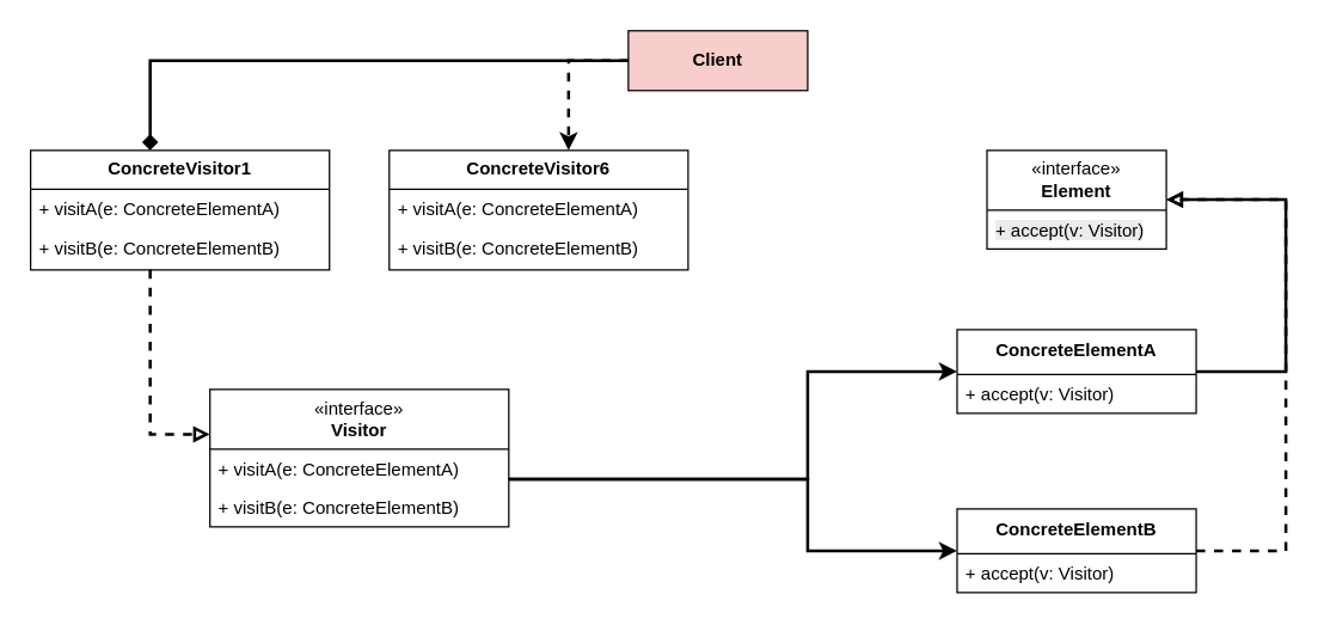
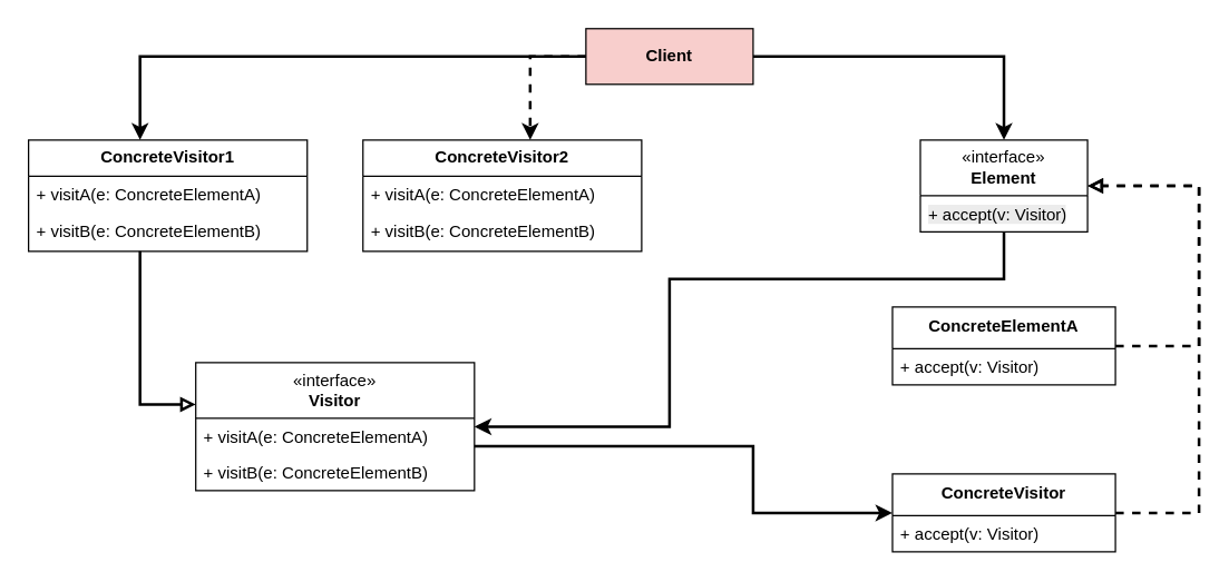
+ <mxCell id="5" style="edgeStyle=orthogonalEdgeStyle;rounded=0;orthogonalLoop=1;jettySize=auto;html=1;exitX=1;exitY=0.5;exitDx=0;exitDy=0;entryX=0.5;entryY=0;entryDx=0;entryDy=0;strokeWidth=2;" edge="1" parent="1" source="8" target="18"><mxGeometry relative="1" as="geometry" /></mxCell>
- <mxCell id="6" style="edgeStyle=orthogonalEdgeStyle;rounded=0;orthogonalLoop=1;jettySize=auto;html=1;strokeWidth=2;endArrow=diamond;" edge="1" parent="1" source="8" target="21"><mxGeometry relative="1" as="geometry"><Array as="points"><mxPoint x="100" y="40" /></Array></mxGeometry></mxCell>
+ <mxCell id="6" style="edgeStyle=orthogonalEdgeStyle;rounded=0;orthogonalLoop=1;jettySize=auto;html=1;strokeWidth=2;" edge="1" parent="1" source="8" target="21"><mxGeometry relative="1" as="geometry"><Array as="points"><mxPoint x="100" y="40" /></Array></mxGeometry></mxCell>
- <mxCell id="24" value="&lt;span style=&quot;font-weight: 700;&quot;&gt;ConcreteVisitor6&lt;/span&gt;" style="swimlane;fontStyle=0;childLayout=stackLayout;horizontal=1;startSize=26;fillColor=none;horizontalStack=0;resizeParent=1;resizeParentMax=0;resizeLast=0;collapsible=1;marginBottom=0;whiteSpace=wrap;html=1;" vertex="1" parent="1"><mxGeometry x="260" y="100" width="200" height="80" as="geometry" /></mxCell>
+ <mxCell id="24" value="&lt;span style=&quot;font-weight: 700;&quot;&gt;ConcreteVisitor2&lt;/span&gt;" style="swimlane;fontStyle=0;childLayout=stackLayout;horizontal=1;startSize=26;fillColor=none;horizontalStack=0;resizeParent=1;resizeParentMax=0;resizeLast=0;collapsible=1;marginBottom=0;whiteSpace=wrap;html=1;" vertex="1" parent="1"><mxGeometry x="260" y="100" width="200" height="80" as="geometry" /></mxCell>
+ <mxCell id="17" style="edgeStyle=orthogonalEdgeStyle;rounded=0;orthogonalLoop=1;jettySize=auto;html=1;strokeWidth=2;" edge="1" parent="1" source="18" target="14"><mxGeometry relative="1" as="geometry"><Array as="points"><mxPoint x="720" y="200" /><mxPoint x="480" y="200" /><mxPoint x="480" y="306" /></Array></mxGeometry></mxCell>
- <mxCell id="12" style="edgeStyle=orthogonalEdgeStyle;rounded=0;orthogonalLoop=1;jettySize=auto;html=1;strokeWidth=2;" edge="1" parent="1" source="14" target="3"><mxGeometry relative="1" as="geometry"><Array as="points"><mxPoint x="540" y="320" /><mxPoint x="540" y="248" /></Array></mxGeometry></mxCell>
- <mxCell id="2" style="edgeStyle=orthogonalEdgeStyle;rounded=0;orthogonalLoop=1;jettySize=auto;html=1;entryX=1;entryY=0.5;entryDx=0;entryDy=0;dashed=0;endArrow=block;endFill=0;strokeWidth=2;" edge="1" parent="1" source="3" target="18"><mxGeometry relative="1" as="geometry"><Array as="points"><mxPoint x="860" y="248" /><mxPoint x="860" y="133" /></Array></mxGeometry></mxCell>
+ <mxCell id="2" style="edgeStyle=orthogonalEdgeStyle;rounded=0;orthogonalLoop=1;jettySize=auto;html=1;entryX=1;entryY=0.5;entryDx=0;entryDy=0;dashed=1;endArrow=block;endFill=0;strokeWidth=2;" edge="1" parent="1" source="3" target="18"><mxGeometry relative="1" as="geometry"><Array as="points"><mxPoint x="860" y="248" /><mxPoint x="860" y="133" /></Array></mxGeometry></mxCell>
- <mxCell id="20" style="edgeStyle=orthogonalEdgeStyle;rounded=0;orthogonalLoop=1;jettySize=auto;html=1;dashed=1;endArrow=block;endFill=0;strokeWidth=2;" edge="1" parent="1" source="21" target="14"><mxGeometry relative="1" as="geometry"><Array as="points"><mxPoint x="100" y="290" /></Array></mxGeometry></mxCell>
+ <mxCell id="20" style="edgeStyle=orthogonalEdgeStyle;rounded=0;orthogonalLoop=1;jettySize=auto;html=1;dashed=0;endArrow=block;endFill=0;strokeWidth=2;" edge="1" parent="1" source="21" target="14"><mxGeometry relative="1" as="geometry"><Array as="points"><mxPoint x="100" y="290" /></Array></mxGeometry></mxCell>
- <mxCell id="10" value="ConcreteElementB" style="swimlane;fontStyle=1;align=center;verticalAlign=top;childLayout=stackLayout;horizontal=1;startSize=30;horizontalStack=0;resizeParent=1;resizeParentMax=0;resizeLast=0;collapsible=1;marginBottom=0;whiteSpace=wrap;html=1;" vertex="1" parent="1"><mxGeometry x="640" y="340" width="160" height="56" as="geometry" /></mxCell>
+ <mxCell id="10" value="ConcreteVisitor" style="swimlane;fontStyle=1;align=center;verticalAlign=top;childLayout=stackLayout;horizontal=1;startSize=30;horizontalStack=0;resizeParent=1;resizeParentMax=0;resizeLast=0;collapsible=1;marginBottom=0;whiteSpace=wrap;html=1;" vertex="1" parent="1"><mxGeometry x="640" y="340" width="160" height="56" as="geometry" /></mxCell>
